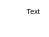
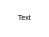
- <mxCell id="2" value="Text" style="text;html=1;align=center;verticalAlign=middle;resizable=0;points=[];;autosize=1;" vertex="1" parent="1"><mxGeometry x="35" y="10" width="40" height="20" as="geometry" /></mxCell>
+ <mxCell id="2" value="Text" style="text;html=1;align=center;verticalAlign=middle;resizable=0;points=[];;autosize=1;" vertex="1" parent="1"><mxGeometry x="20" y="20" width="40" height="20" as="geometry" /></mxCell>
